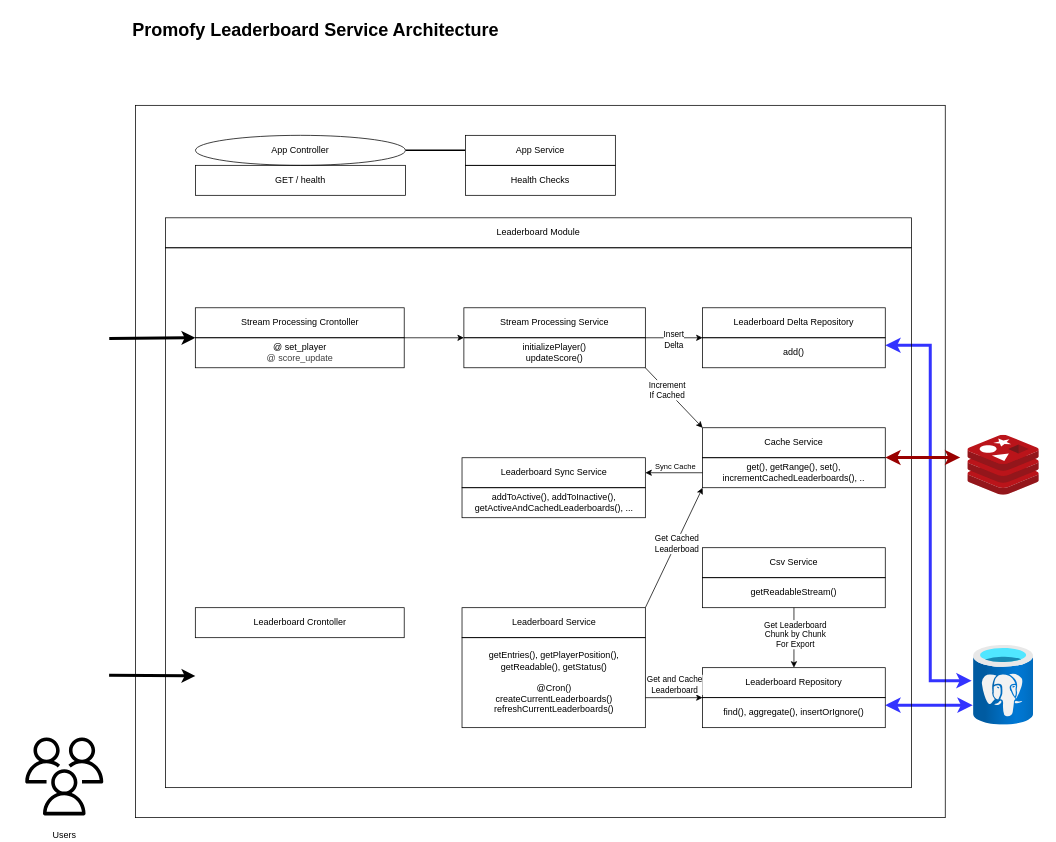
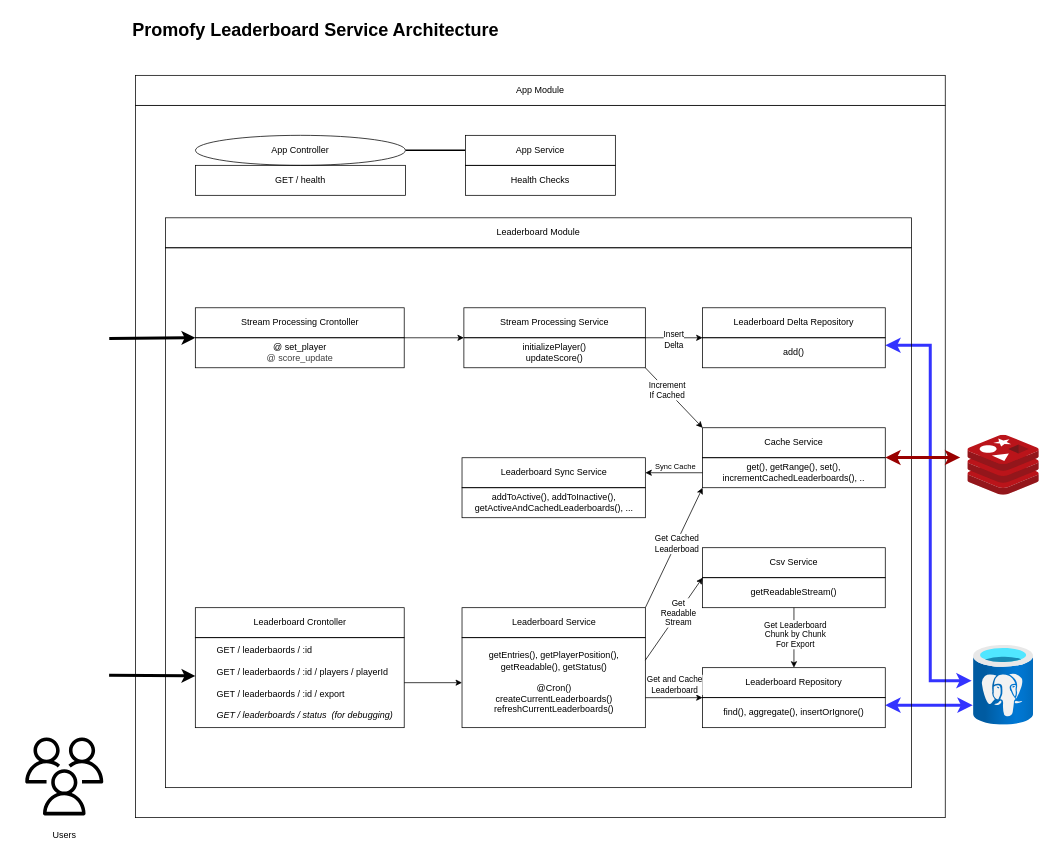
+ <mxCell id="65" value="App Module" style="whiteSpace=wrap;html=1;" parent="1" vertex="1"><mxGeometry x="180" y="100" width="1080" height="40" as="geometry" /></mxCell>
+ <mxCell id="56" style="edgeStyle=none;html=1;exitX=1;exitY=0.25;exitDx=0;exitDy=0;entryX=0;entryY=0;entryDx=0;entryDy=0;" parent="14" source="45" target="36" edge="1"><mxGeometry relative="1" as="geometry" /></mxCell>
+ <mxCell id="57" value="Get&lt;div&gt;Readable&lt;div&gt;Stream&lt;/div&gt;&lt;/div&gt;" style="edgeLabel;html=1;align=center;verticalAlign=middle;resizable=0;points=[];" parent="56" vertex="1" connectable="0"><mxGeometry x="0.144" relative="1" as="geometry"><mxPoint as="offset" /></mxGeometry></mxCell>
+ <mxCell id="19" value="&lt;div&gt;&lt;font color=&quot;#000000&quot;&gt;&lt;span style=&quot;white-space: pre;&quot;&gt;&#09;&lt;/span&gt;GET / leaderbaords / :id&lt;/font&gt;&lt;/div&gt;&lt;div&gt;&lt;font color=&quot;#000000&quot;&gt;&lt;br&gt;&lt;/font&gt;&lt;/div&gt;&lt;div&gt;&lt;font color=&quot;#000000&quot;&gt;&lt;span style=&quot;color: rgb(0, 0, 0);&quot;&gt;&lt;span style=&quot;white-space: pre;&quot;&gt;&#09;&lt;/span&gt;GET / leaderbaords / :id / players / playerId&lt;/span&gt;&lt;/font&gt;&lt;/div&gt;&lt;div&gt;&lt;font color=&quot;#000000&quot;&gt;&lt;span style=&quot;color: rgb(0, 0, 0);&quot;&gt;&lt;br&gt;&lt;/span&gt;&lt;/font&gt;&lt;/div&gt;&lt;div&gt;&lt;font color=&quot;#000000&quot;&gt;&lt;span style=&quot;color: rgb(0, 0, 0);&quot;&gt;&lt;span style=&quot;color: rgb(0, 0, 0);&quot;&gt;&lt;span style=&quot;white-space: pre;&quot;&gt;&#09;&lt;/span&gt;GET / leaderbaords / :id / export&lt;/span&gt;&lt;/span&gt;&lt;/font&gt;&lt;/div&gt;&lt;div&gt;&lt;font color=&quot;#000000&quot;&gt;&lt;span style=&quot;color: rgb(0, 0, 0);&quot;&gt;&lt;span style=&quot;color: rgb(0, 0, 0);&quot;&gt;&lt;br&gt;&lt;/span&gt;&lt;/span&gt;&lt;/font&gt;&lt;/div&gt;&lt;div&gt;&lt;font color=&quot;#000000&quot;&gt;&lt;span style=&quot;color: rgb(0, 0, 0);&quot;&gt;&lt;span style=&quot;color: rgb(0, 0, 0);&quot;&gt;&lt;i&gt;&lt;span style=&quot;white-space: pre;&quot;&gt;&#09;&lt;/span&gt;GET / leaderboards / status&amp;nbsp; (for debugging)&lt;/i&gt;&lt;/span&gt;&lt;/span&gt;&lt;/font&gt;&lt;/div&gt;" style="rounded=0;whiteSpace=wrap;html=1;fillColor=none;align=left;" parent="17" vertex="1"><mxGeometry y="40" width="278.593" height="120" as="geometry" /></mxCell>
+ <mxCell id="46" style="edgeStyle=none;html=1;exitX=1;exitY=0.5;exitDx=0;exitDy=0;entryX=0;entryY=0.5;entryDx=0;entryDy=0;" parent="14" source="19" target="45" edge="1"><mxGeometry relative="1" as="geometry" /></mxCell>
